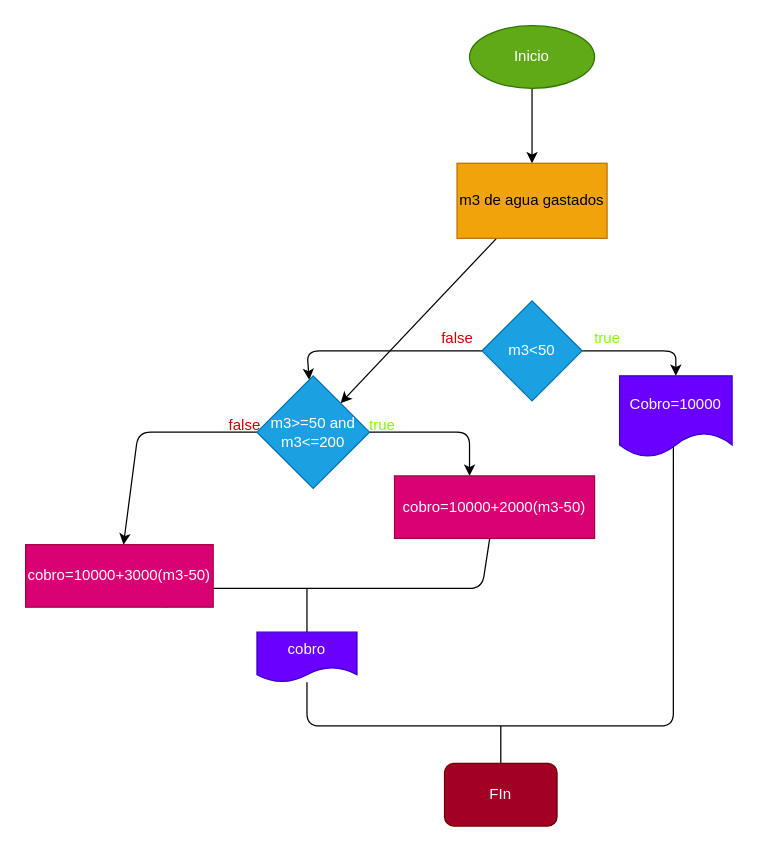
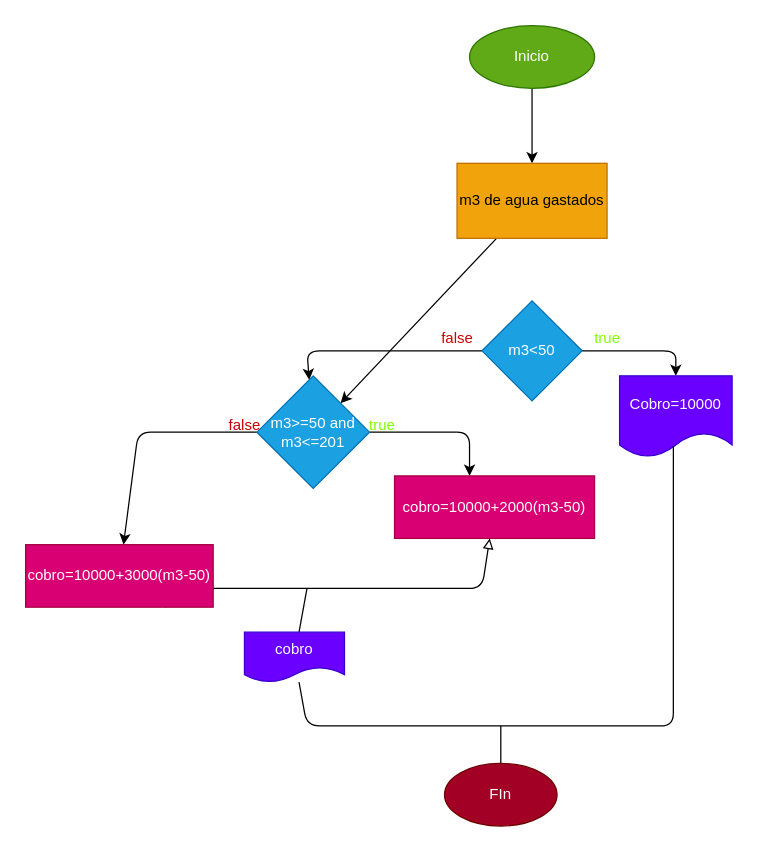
- <mxCell id="12" value="m3&amp;gt;=50 and m3&amp;lt;=200" style="rhombus;whiteSpace=wrap;html=1;fillColor=#1ba1e2;fontColor=#ffffff;strokeColor=#006EAF;" parent="1" vertex="1"><mxGeometry x="205" y="300" width="90" height="90" as="geometry" /></mxCell>
+ <mxCell id="12" value="m3&amp;gt;=50 and m3&amp;lt;=201" style="rhombus;whiteSpace=wrap;html=1;fillColor=#1ba1e2;fontColor=#ffffff;strokeColor=#006EAF;" parent="1" vertex="1"><mxGeometry x="205" y="300" width="90" height="90" as="geometry" /></mxCell>
- <mxCell id="14" style="edgeStyle=none;html=1;startArrow=none;startFill=0;endArrow=none;endFill=0;" parent="1" source="15" target="13" edge="1"><mxGeometry relative="1" as="geometry"><Array as="points"><mxPoint x="110" y="470" /><mxPoint x="245" y="470" /><mxPoint x="385" y="470" /></Array></mxGeometry></mxCell>
+ <mxCell id="14" style="edgeStyle=none;html=1;startArrow=none;startFill=0;endArrow=block;endFill=0;" parent="1" source="15" target="13" edge="1"><mxGeometry relative="1" as="geometry"><Array as="points"><mxPoint x="110" y="470" /><mxPoint x="245" y="470" /><mxPoint x="385" y="470" /></Array></mxGeometry></mxCell>
- <mxCell id="20" value="cobro" style="shape=document;whiteSpace=wrap;html=1;boundedLbl=1;fillColor=#6a00ff;fontColor=#ffffff;strokeColor=#3700CC;" parent="1" vertex="1"><mxGeometry x="205" y="505" width="80" height="40" as="geometry" /></mxCell>
+ <mxCell id="20" value="cobro" style="shape=document;whiteSpace=wrap;html=1;boundedLbl=1;fillColor=#6a00ff;fontColor=#ffffff;strokeColor=#3700CC;" parent="1" vertex="1"><mxGeometry x="195" y="505" width="80" height="40" as="geometry" /></mxCell>
- <mxCell id="17" value="FIn" style="whiteSpace=wrap;html=1;fillColor=#a20025;fontColor=#ffffff;strokeColor=#6F0000;rounded=1;" parent="1" vertex="1"><mxGeometry x="355" y="610" width="90" height="50" as="geometry" /></mxCell>
+ <mxCell id="17" value="FIn" style="ellipse;whiteSpace=wrap;html=1;fillColor=#a20025;fontColor=#ffffff;strokeColor=#6F0000;" parent="1" vertex="1"><mxGeometry x="355" y="610" width="90" height="50" as="geometry" /></mxCell>
